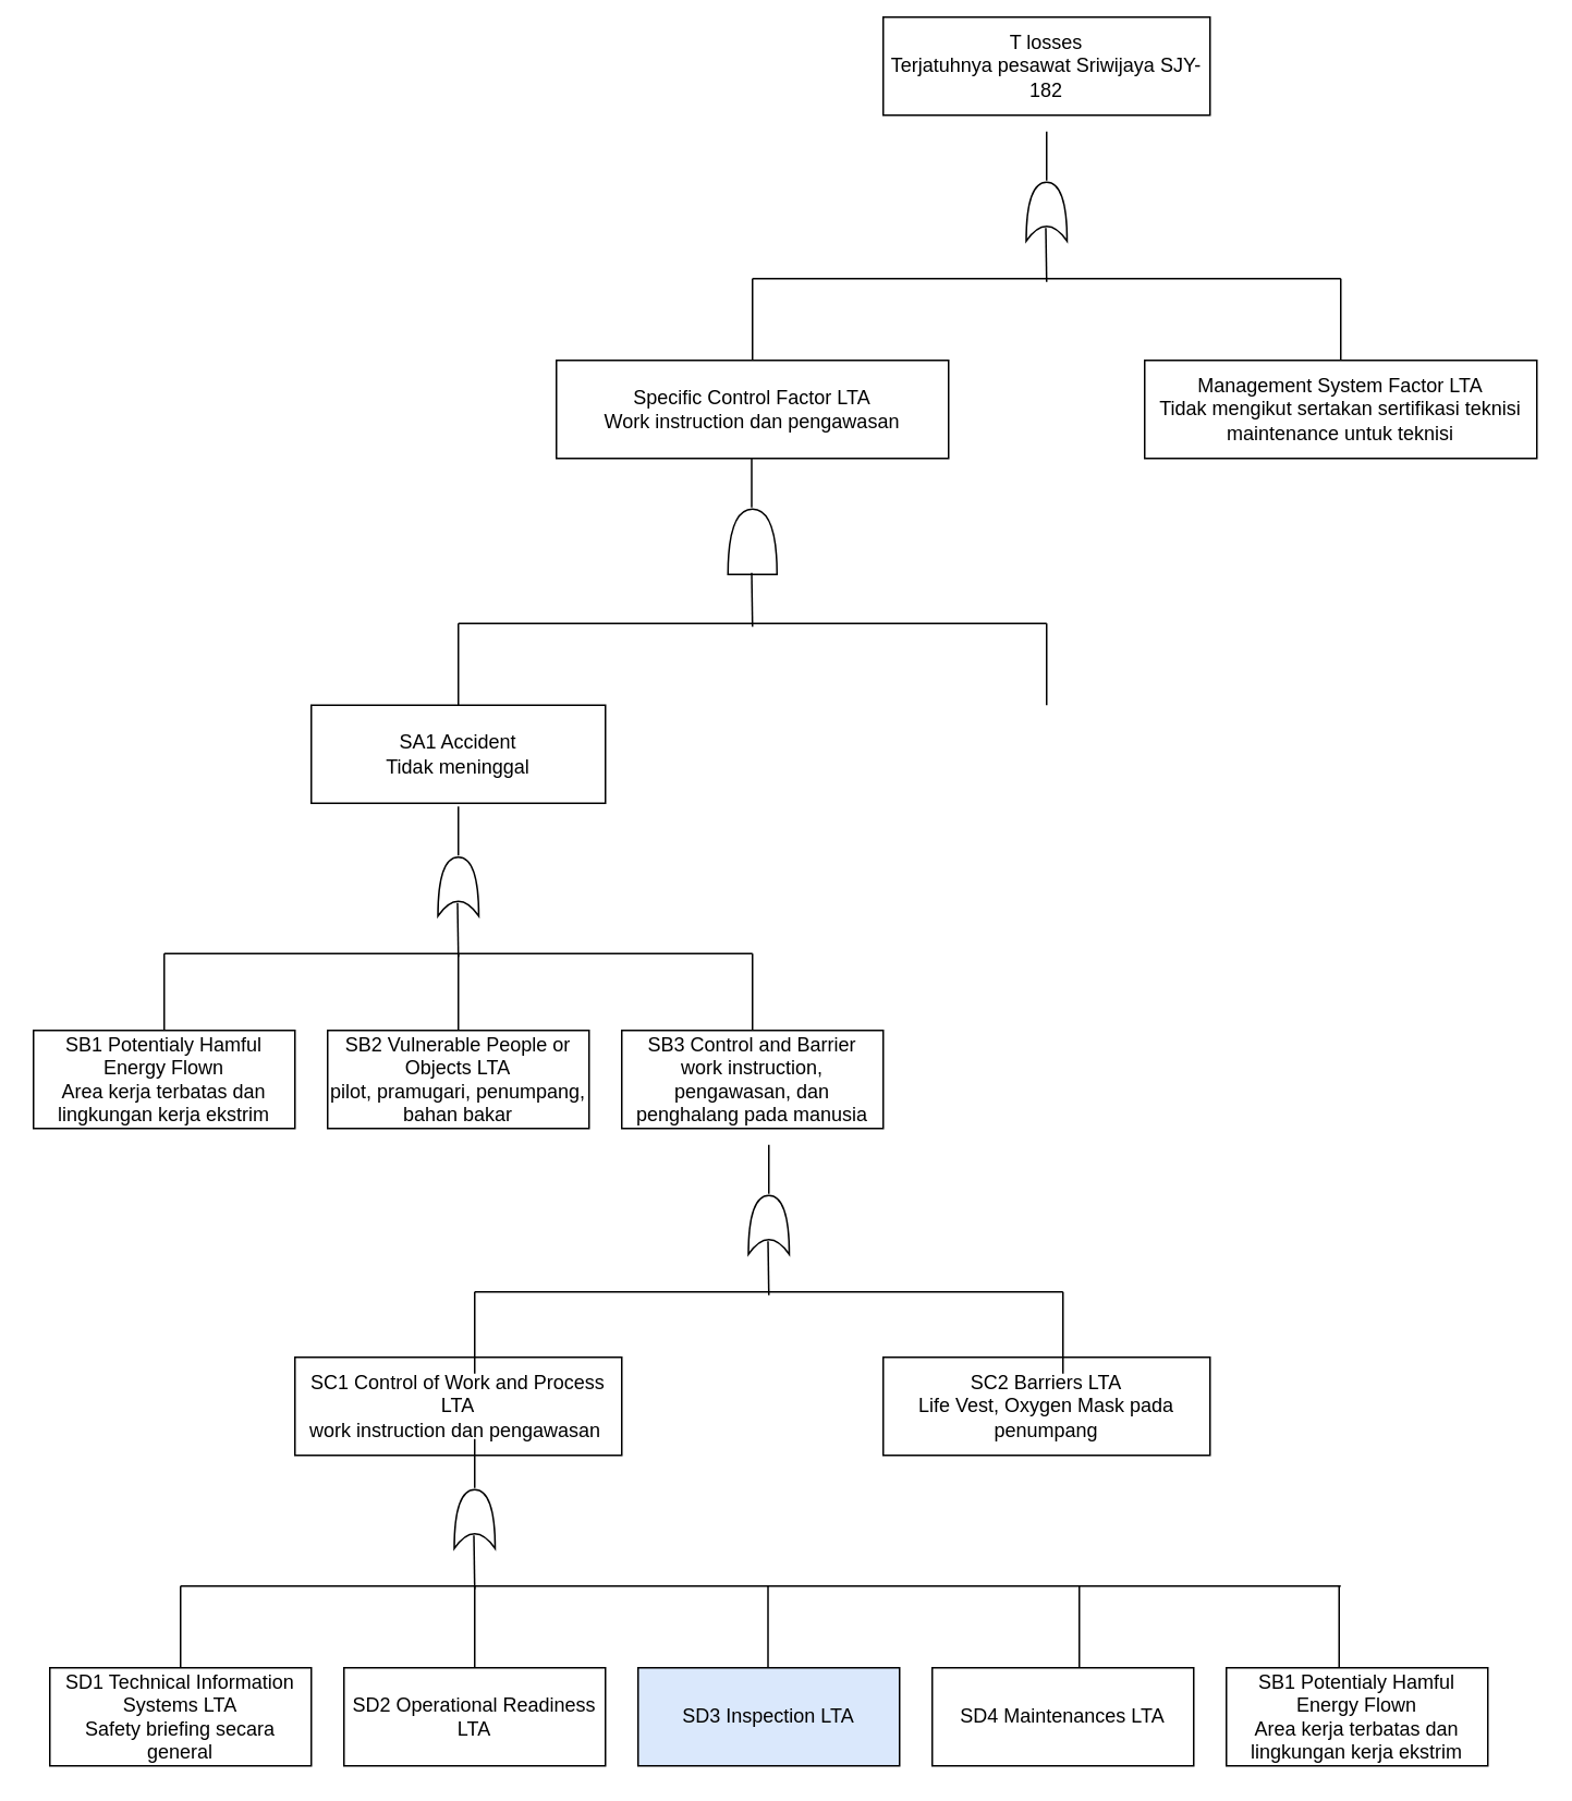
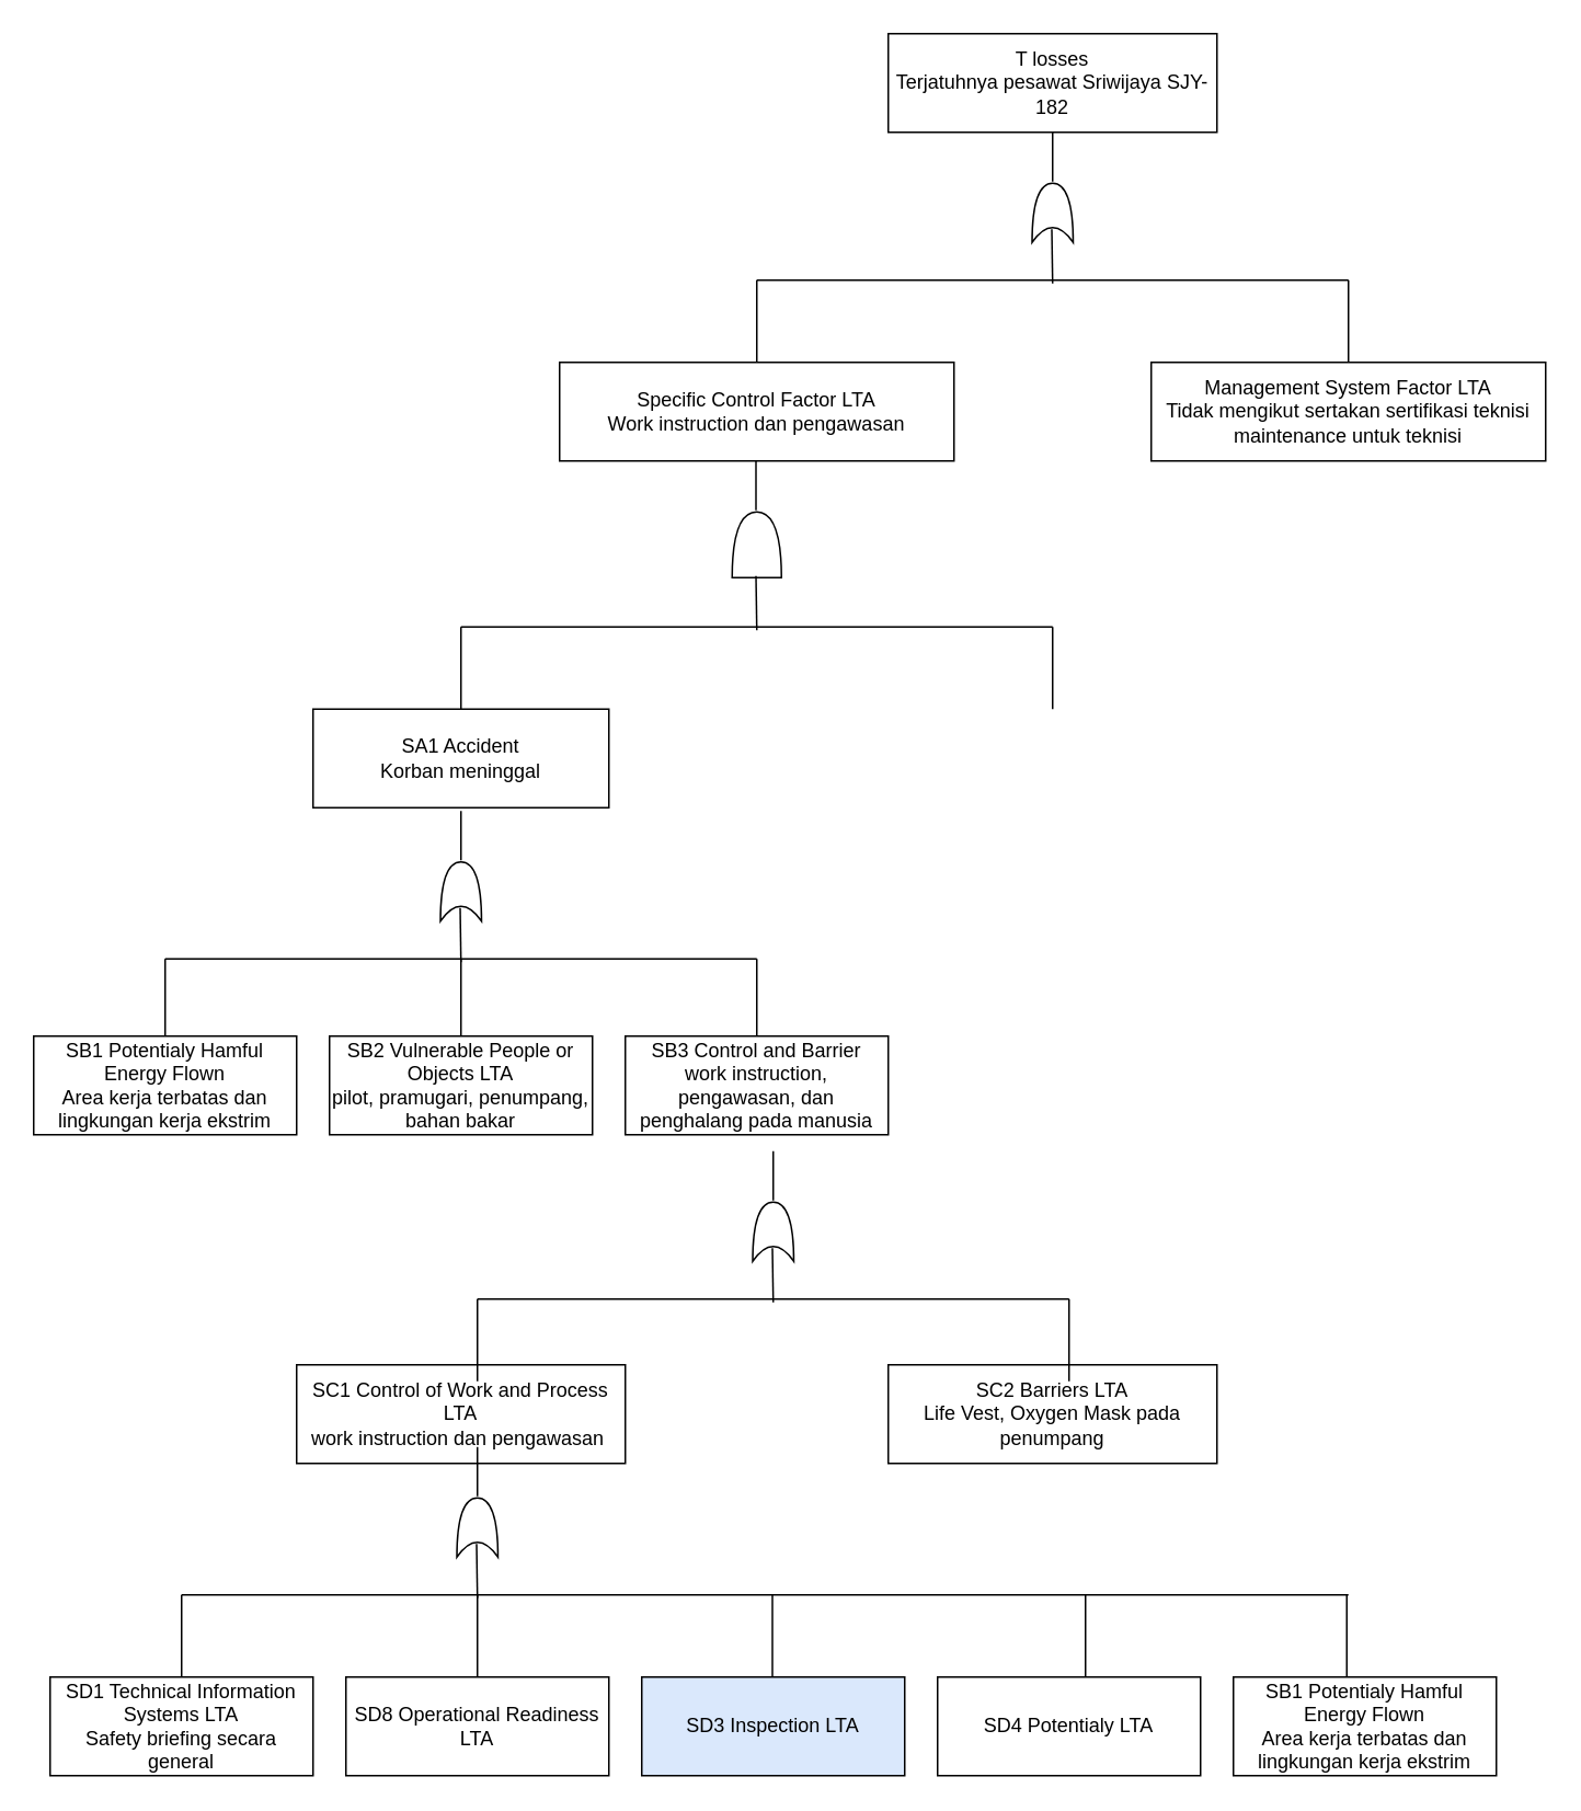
- <mxCell id="2" value="T losses&lt;br&gt;Terjatuhnya pesawat Sriwijaya SJY-182" style="rounded=0;whiteSpace=wrap;html=1;" vertex="1" parent="1"><mxGeometry x="540" y="10" width="200" height="60" as="geometry" /></mxCell>
+ <mxCell id="2" value="T losses&lt;br&gt;Terjatuhnya pesawat Sriwijaya SJY-182" style="rounded=0;whiteSpace=wrap;html=1;" vertex="1" parent="1"><mxGeometry x="540" y="20" width="200" height="60" as="geometry" /></mxCell>
- <mxCell id="12" value="SA1 Accident&lt;br&gt;Tidak meninggal" style="rounded=0;whiteSpace=wrap;html=1;" vertex="1" parent="1"><mxGeometry x="190" y="431" width="180" height="60" as="geometry" /></mxCell>
+ <mxCell id="12" value="SA1 Accident&lt;br&gt;Korban meninggal" style="rounded=0;whiteSpace=wrap;html=1;" vertex="1" parent="1"><mxGeometry x="190" y="431" width="180" height="60" as="geometry" /></mxCell>
- <mxCell id="49" value="SD2 Operational Readiness LTA&lt;br&gt;" style="rounded=0;whiteSpace=wrap;html=1;" vertex="1" parent="1"><mxGeometry x="210" y="1020" width="160" height="60" as="geometry" /></mxCell>
+ <mxCell id="49" value="SD8 Operational Readiness LTA&lt;br&gt;" style="rounded=0;whiteSpace=wrap;html=1;" vertex="1" parent="1"><mxGeometry x="210" y="1020" width="160" height="60" as="geometry" /></mxCell>
- <mxCell id="51" value="SD4 Maintenances LTA&lt;br&gt;" style="rounded=0;whiteSpace=wrap;html=1;" vertex="1" parent="1"><mxGeometry x="570" y="1020" width="160" height="60" as="geometry" /></mxCell>
+ <mxCell id="51" value="SD4 Potentialy LTA&lt;br&gt;" style="rounded=0;whiteSpace=wrap;html=1;" vertex="1" parent="1"><mxGeometry x="570" y="1020" width="160" height="60" as="geometry" /></mxCell>
